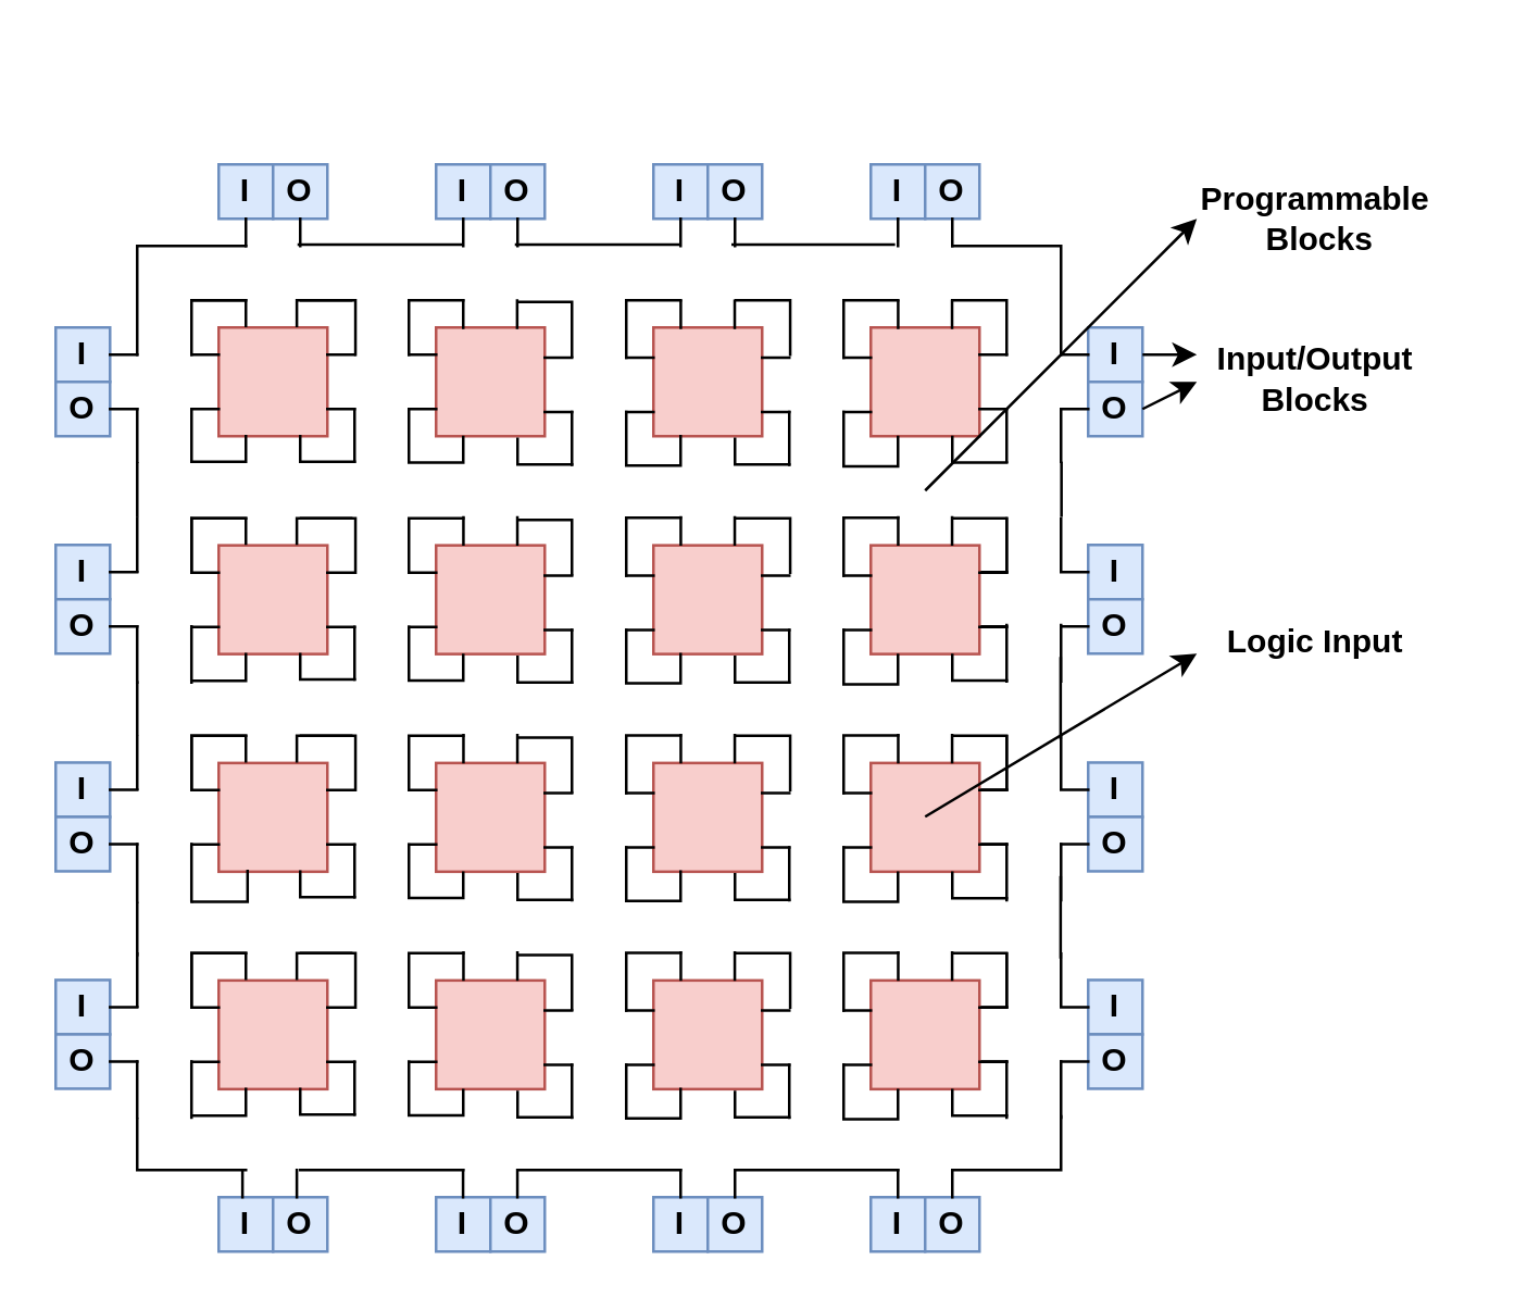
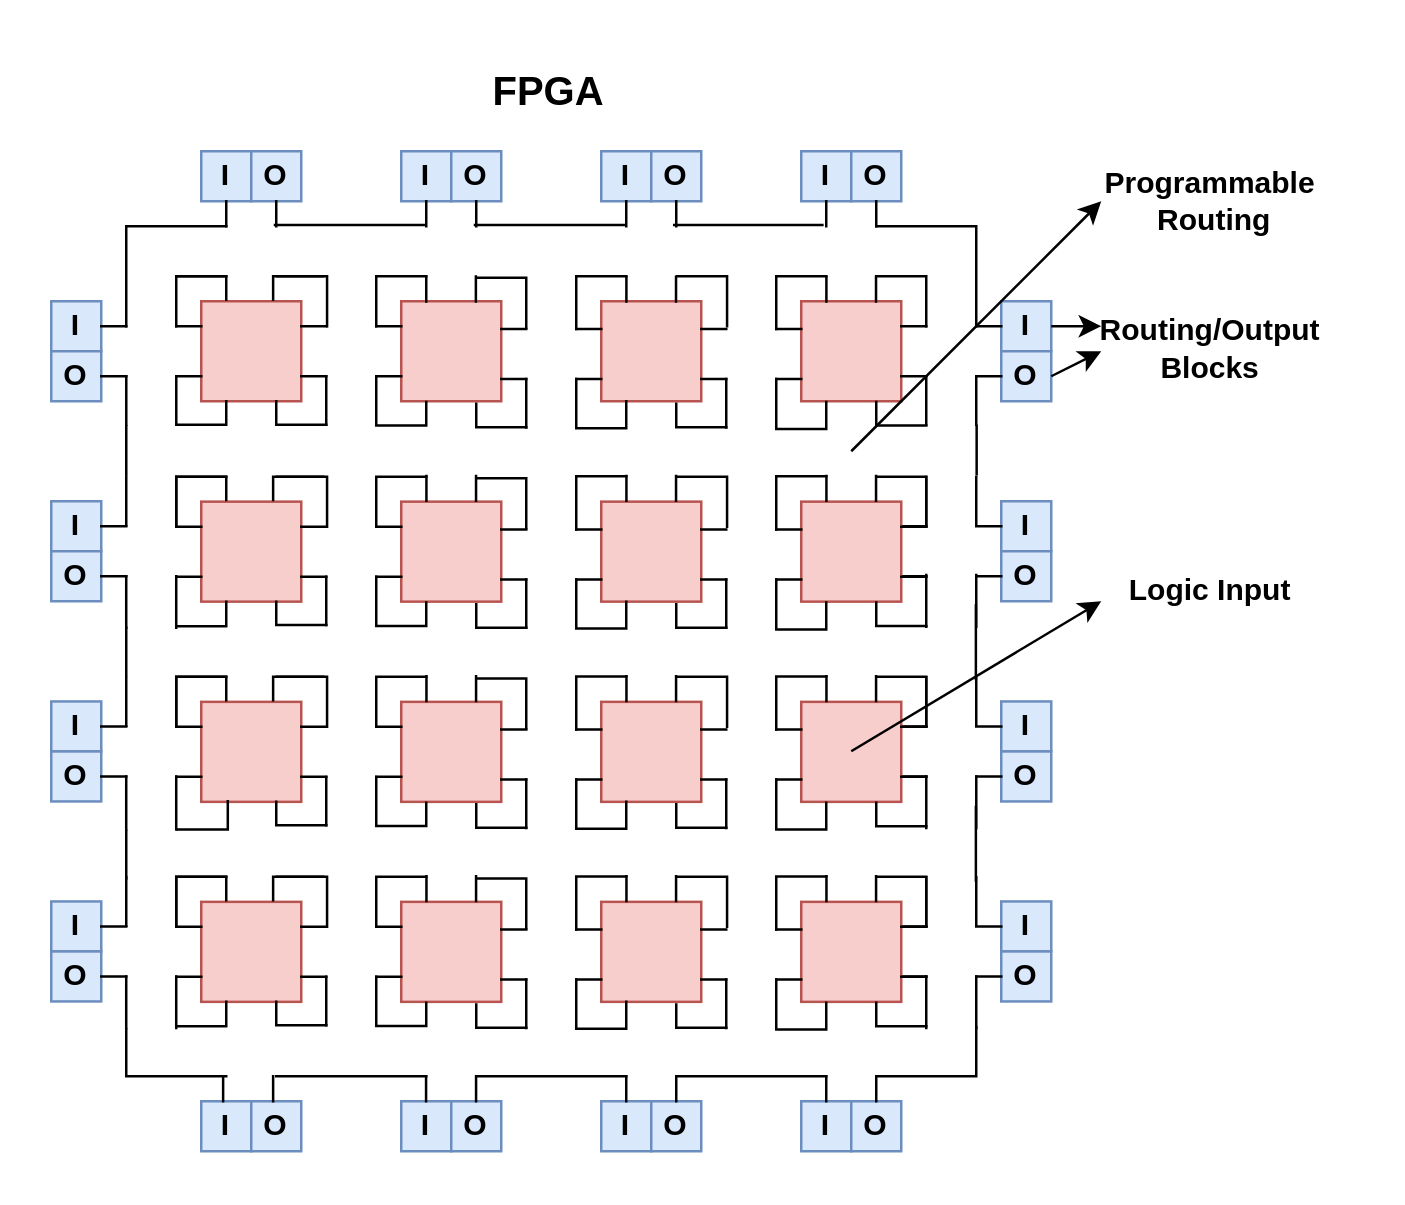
+ <mxCell id="228" value="&lt;div style=&quot;text-align: center;&quot;&gt;&lt;span style=&quot;background-color: initial; text-wrap: nowrap;&quot;&gt;&lt;b&gt;&lt;font style=&quot;font-size: 16px;&quot;&gt;FPGA&lt;/font&gt;&lt;/b&gt;&lt;/span&gt;&lt;/div&gt;" style="text;whiteSpace=wrap;html=1;" parent="1" vertex="1"><mxGeometry x="195.25" y="20" width="48" height="30" as="geometry" /></mxCell>
- <mxCell id="234" value="&lt;b&gt;Programmable&amp;nbsp;&lt;/b&gt;&lt;div&gt;&lt;b&gt;Blocks&lt;/b&gt;&lt;/div&gt;" style="text;html=1;align=center;verticalAlign=middle;resizable=0;points=[];autosize=1;strokeColor=none;fillColor=none;" parent="1" vertex="1"><mxGeometry x="430" y="60" width="110" height="40" as="geometry" /></mxCell>
+ <mxCell id="234" value="&lt;b&gt;Programmable&amp;nbsp;&lt;/b&gt;&lt;div&gt;&lt;b&gt;Routing&lt;/b&gt;&lt;/div&gt;" style="text;html=1;align=center;verticalAlign=middle;resizable=0;points=[];autosize=1;strokeColor=none;fillColor=none;" parent="1" vertex="1"><mxGeometry x="430" y="60" width="110" height="40" as="geometry" /></mxCell>
- <mxCell id="231" value="&lt;b&gt;Input/Output&amp;nbsp;&lt;/b&gt;&lt;div&gt;&lt;b&gt;Blocks&amp;nbsp;&lt;/b&gt;&lt;/div&gt;" style="text;html=1;align=center;verticalAlign=middle;resizable=0;points=[];autosize=1;strokeColor=none;fillColor=none;" parent="1" vertex="1"><mxGeometry x="435" y="119.38" width="100" height="40" as="geometry" /></mxCell>
+ <mxCell id="231" value="&lt;b&gt;Routing/Output&amp;nbsp;&lt;/b&gt;&lt;div&gt;&lt;b&gt;Blocks&amp;nbsp;&lt;/b&gt;&lt;/div&gt;" style="text;html=1;align=center;verticalAlign=middle;resizable=0;points=[];autosize=1;strokeColor=none;fillColor=none;" parent="1" vertex="1"><mxGeometry x="435" y="119.38" width="100" height="40" as="geometry" /></mxCell>
